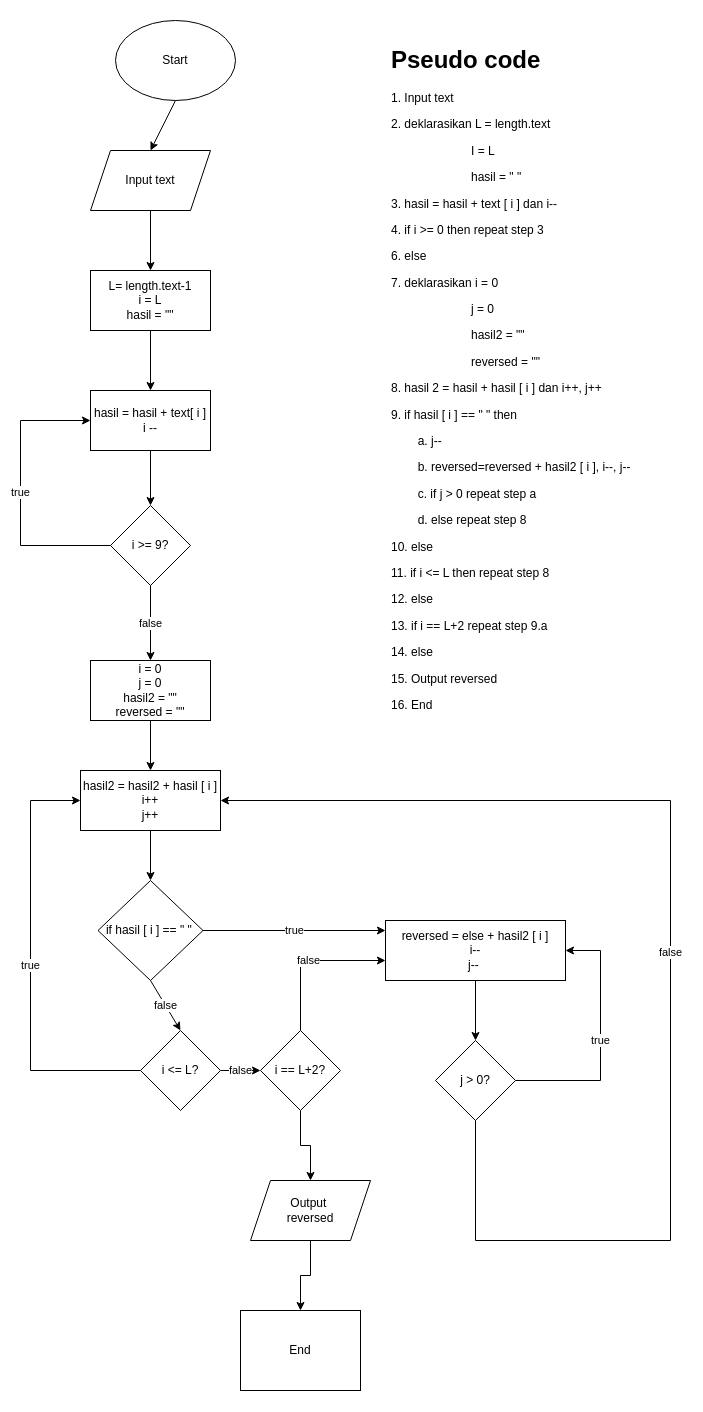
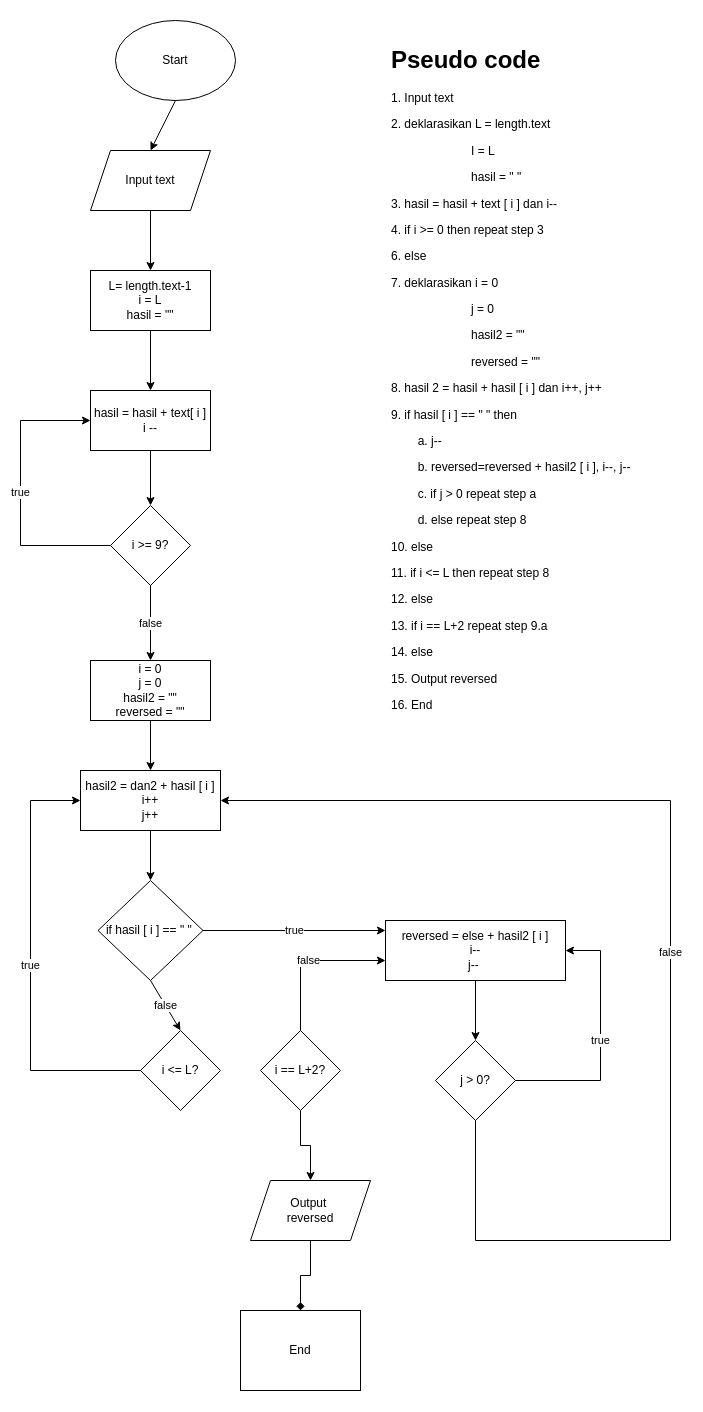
- <mxCell id="16" value="hasil2 = hasil2 + hasil [ i ]&lt;br&gt;i++&lt;br&gt;j++" style="rounded=0;whiteSpace=wrap;html=1;" vertex="1" parent="1"><mxGeometry x="80" y="770" width="140" height="60" as="geometry" /></mxCell>
+ <mxCell id="16" value="hasil2 = dan2 + hasil [ i ]&lt;br&gt;i++&lt;br&gt;j++" style="rounded=0;whiteSpace=wrap;html=1;" vertex="1" parent="1"><mxGeometry x="80" y="770" width="140" height="60" as="geometry" /></mxCell>
- <mxCell id="29" value="false" style="endArrow=classic;html=1;rounded=0;exitX=1;exitY=0.5;exitDx=0;exitDy=0;entryX=0;entryY=0.5;entryDx=0;entryDy=0;" edge="1" parent="1" source="24" target="27"><mxGeometry width="50" height="50" relative="1" as="geometry"><mxPoint x="430" y="1000" as="sourcePoint" /><mxPoint x="480" y="950" as="targetPoint" /></mxGeometry></mxCell>
- <mxCell id="31" style="edgeStyle=orthogonalEdgeStyle;rounded=0;orthogonalLoop=1;jettySize=auto;html=1;entryX=0.5;entryY=0;entryDx=0;entryDy=0;" edge="1" parent="1" source="32" target="33"><mxGeometry relative="1" as="geometry" /></mxCell>
+ <mxCell id="31" style="edgeStyle=orthogonalEdgeStyle;rounded=0;orthogonalLoop=1;jettySize=auto;html=1;entryX=0.5;entryY=0;entryDx=0;entryDy=0;endArrow=diamond;" edge="1" parent="1" source="32" target="33"><mxGeometry relative="1" as="geometry" /></mxCell>
